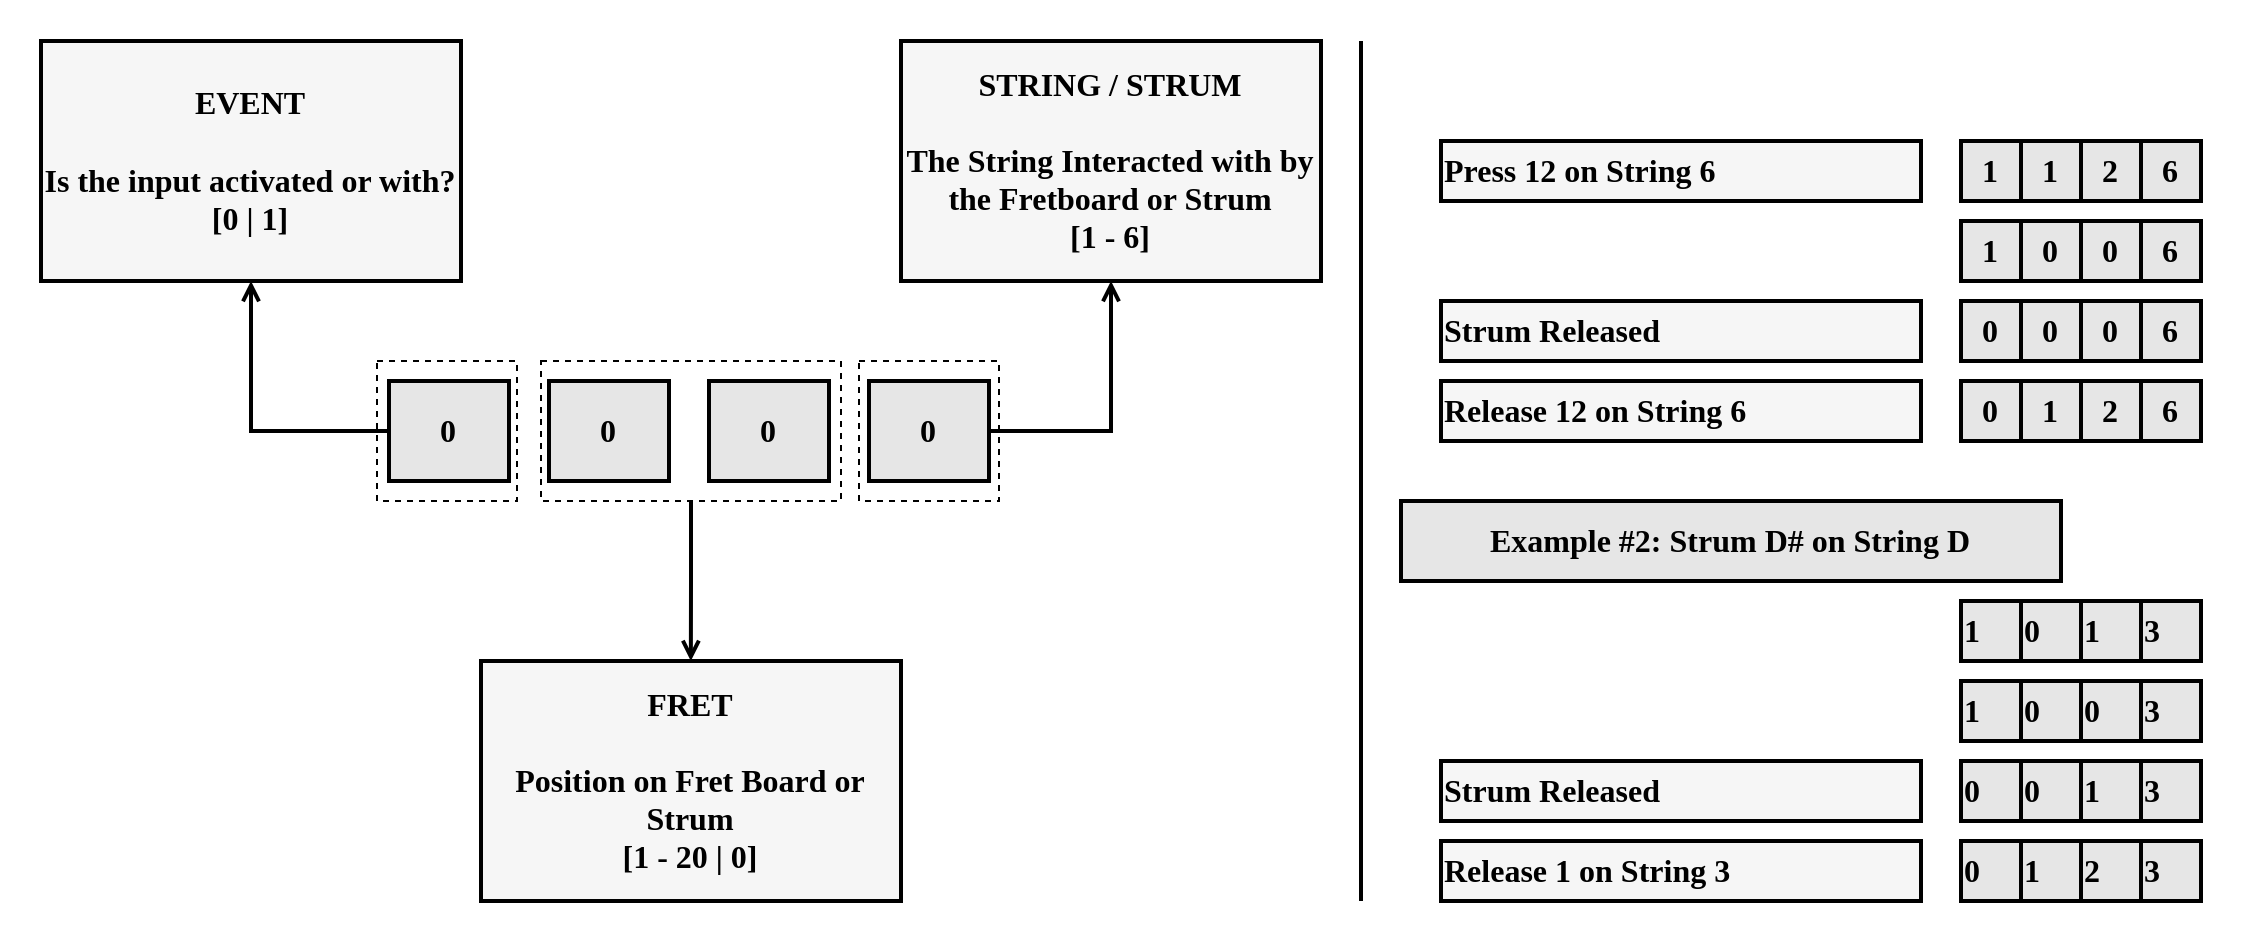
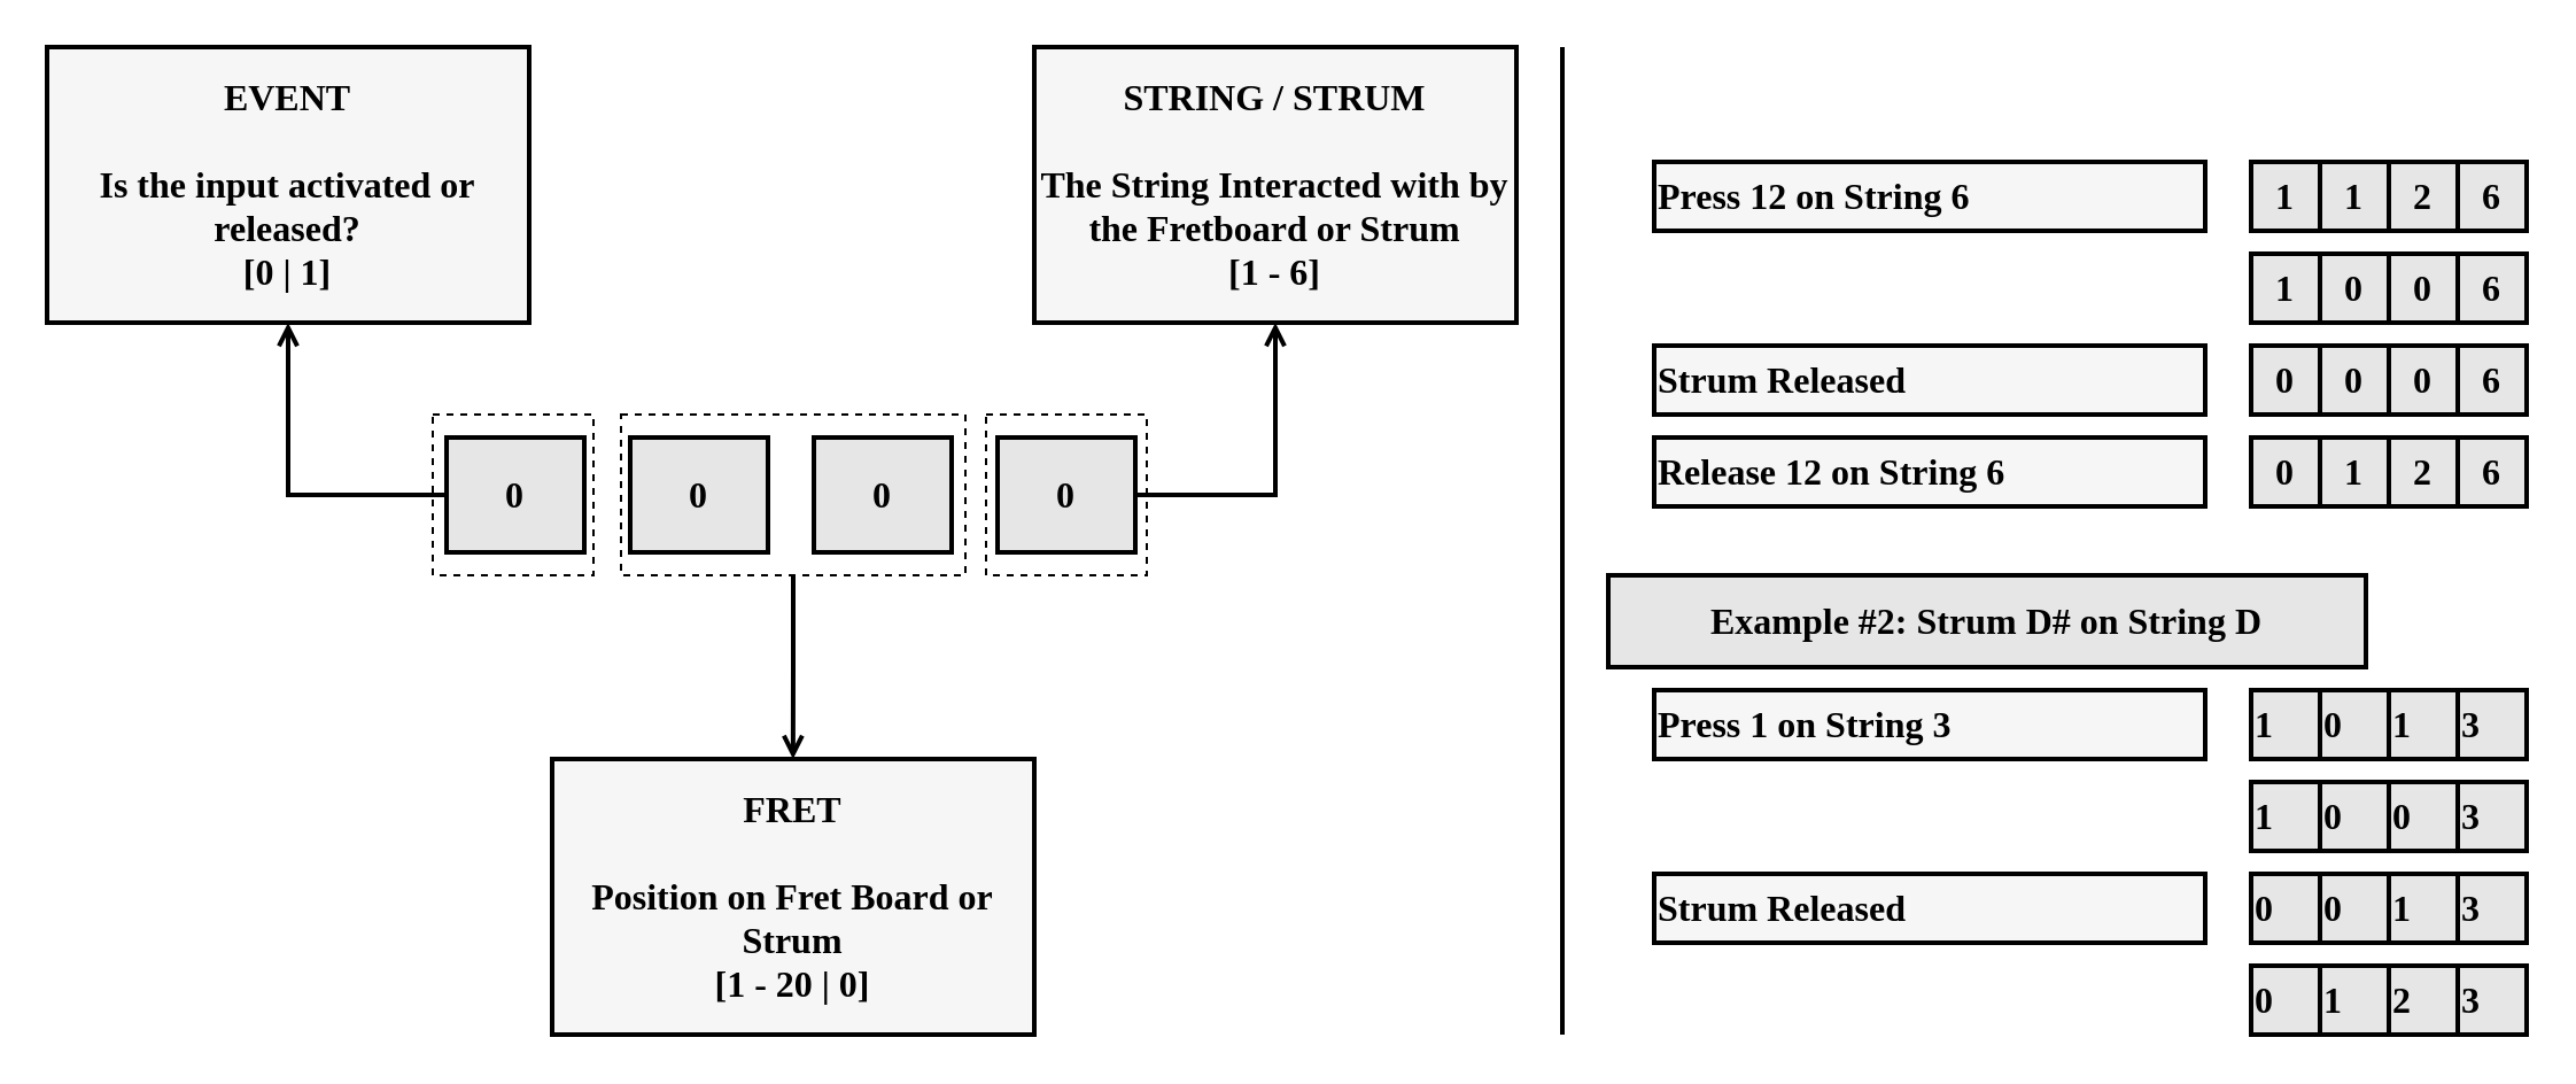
- <mxCell id="8" value="EVENT&lt;br&gt;&lt;br&gt;Is the input activated or with?&lt;br&gt;[0 | 1]" style="rounded=0;whiteSpace=wrap;html=1;fillColor=#f6f6f6;strokeWidth=2;fontStyle=1;fontFamily=Fira Code;fontSource=https%3A%2F%2Ffonts.googleapis.com%2Fcss%3Ffamily%3DFira%2BCode;fontSize=16;" vertex="1" parent="1"><mxGeometry x="20" y="20" width="210" height="120" as="geometry" /></mxCell>
+ <mxCell id="8" value="EVENT&lt;br&gt;&lt;br&gt;Is the input activated or released?&lt;br&gt;[0 | 1]" style="rounded=0;whiteSpace=wrap;html=1;fillColor=#f6f6f6;strokeWidth=2;fontStyle=1;fontFamily=Fira Code;fontSource=https%3A%2F%2Ffonts.googleapis.com%2Fcss%3Ffamily%3DFira%2BCode;fontSize=16;" vertex="1" parent="1"><mxGeometry x="20" y="20" width="210" height="120" as="geometry" /></mxCell>
+ <mxCell id="52" value="Press 1 on String 3" style="rounded=0;whiteSpace=wrap;html=1;fillColor=#F6F6F6;strokeWidth=2;fontStyle=1;fontFamily=Fira Code;fontSource=https%3A%2F%2Ffonts.googleapis.com%2Fcss%3Ffamily%3DFira%2BCode;fontSize=16;strokeColor=default;align=left;" vertex="1" parent="1"><mxGeometry x="720" y="300" width="240" height="30" as="geometry" /></mxCell>
- <mxCell id="54" value="Release 1 on String 3" style="rounded=0;whiteSpace=wrap;html=1;fillColor=#F6F6F6;strokeWidth=2;fontStyle=1;fontFamily=Fira Code;fontSource=https%3A%2F%2Ffonts.googleapis.com%2Fcss%3Ffamily%3DFira%2BCode;fontSize=16;strokeColor=default;align=left;" vertex="1" parent="1"><mxGeometry x="720" y="420" width="240" height="30" as="geometry" /></mxCell>
